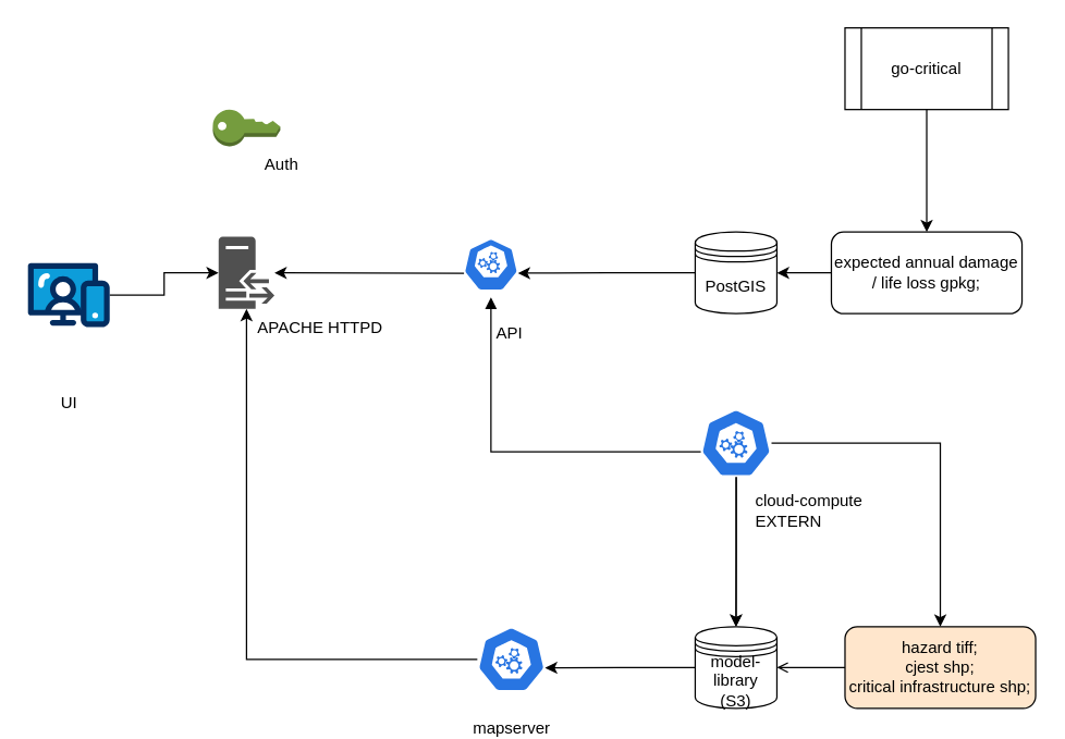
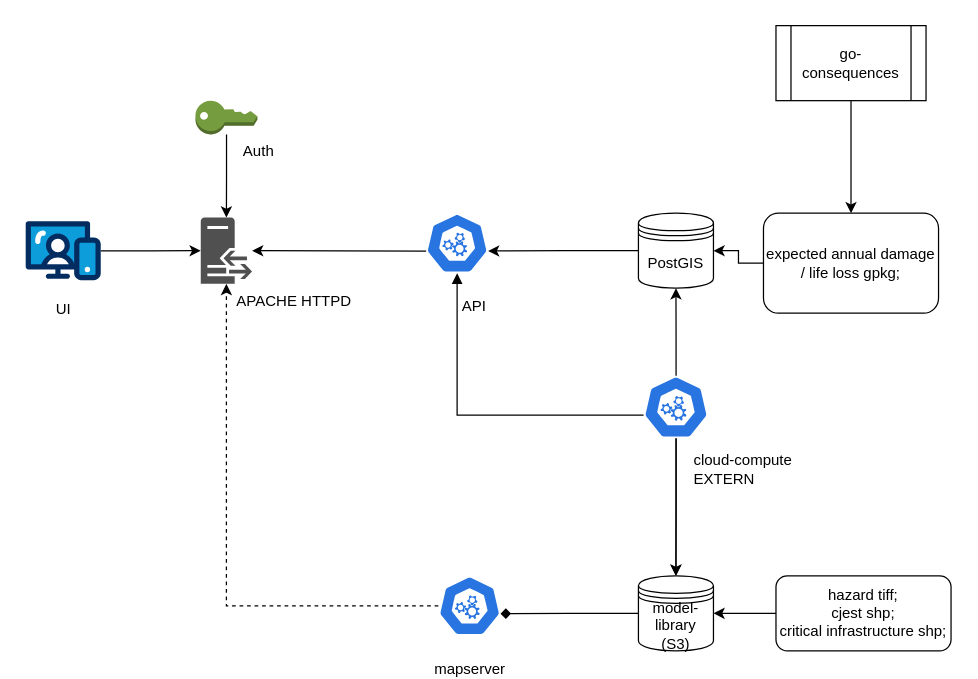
- <mxCell id="18" value="go-critical" style="shape=process;whiteSpace=wrap;html=1;backgroundOutline=1;" parent="1" vertex="1"><mxGeometry x="620" y="20" width="120" height="60" as="geometry" /></mxCell>
+ <mxCell id="18" value="go-consequences" style="shape=process;whiteSpace=wrap;html=1;backgroundOutline=1;" parent="1" vertex="1"><mxGeometry x="620" y="20" width="120" height="60" as="geometry" /></mxCell>
+ <mxCell id="6" style="edgeStyle=orthogonalEdgeStyle;rounded=0;orthogonalLoop=1;jettySize=auto;html=1;" parent="1" source="7" target="13" edge="1"><mxGeometry relative="1" as="geometry"><mxPoint x="230" y="140" as="targetPoint" /></mxGeometry></mxCell>
- <mxCell id="4" value="&lt;br&gt;&lt;br&gt;&lt;br&gt;&lt;br&gt;&lt;br&gt;&lt;br&gt;&lt;br&gt;&lt;span style=&quot;white-space: pre;&quot;&gt;&#09;&lt;/span&gt;API" style="aspect=fixed;sketch=0;html=1;dashed=0;whitespace=wrap;fillColor=#2875E2;strokeColor=#ffffff;points=[[0.005,0.63,0],[0.1,0.2,0],[0.9,0.2,0],[0.5,0,0],[0.995,0.63,0],[0.72,0.99,0],[0.5,1,0],[0.28,0.99,0]];shape=mxgraph.kubernetes.icon2;prIcon=api" parent="1" vertex="1"><mxGeometry x="340" y="170" width="40" height="48" as="geometry" /></mxCell>
+ <mxCell id="4" value="&lt;br&gt;&lt;br&gt;&lt;br&gt;&lt;br&gt;&lt;br&gt;&lt;br&gt;&lt;br&gt;&lt;span style=&quot;white-space: pre;&quot;&gt;&#09;&lt;/span&gt;API" style="aspect=fixed;sketch=0;html=1;dashed=0;whitespace=wrap;fillColor=#2875E2;strokeColor=#ffffff;points=[[0.005,0.63,0],[0.1,0.2,0],[0.9,0.2,0],[0.5,0,0],[0.995,0.63,0],[0.72,0.99,0],[0.5,1,0],[0.28,0.99,0]];shape=mxgraph.kubernetes.icon2;prIcon=api" parent="1" vertex="1"><mxGeometry x="340" y="170" width="50" height="48" as="geometry" /></mxCell>
- <mxCell id="11" value="expected annual damage / life loss gpkg;" style="rounded=1;whiteSpace=wrap;html=1;" parent="1" vertex="1"><mxGeometry x="610" y="170" width="140" height="60" as="geometry" /></mxCell>
+ <mxCell id="11" value="expected annual damage / life loss gpkg;" style="rounded=1;whiteSpace=wrap;html=1;" parent="1" vertex="1"><mxGeometry x="610" y="170" width="140" height="80" as="geometry" /></mxCell>
- <mxCell id="3" value="UI" style="verticalLabelPosition=bottom;aspect=fixed;html=1;shape=mxgraph.salesforce.web;" parent="1" vertex="1"><mxGeometry x="20" y="176.3" width="60" height="80" as="geometry" /></mxCell>
+ <mxCell id="3" value="UI" style="verticalLabelPosition=bottom;aspect=fixed;html=1;shape=mxgraph.salesforce.web;" parent="1" vertex="1"><mxGeometry x="20" y="176.3" width="60" height="47.4" as="geometry" /></mxCell>
- <mxCell id="21" style="edgeStyle=orthogonalEdgeStyle;rounded=0;orthogonalLoop=1;jettySize=auto;html=1;" parent="1" source="20" target="15" edge="1"><mxGeometry relative="1" as="geometry"><mxPoint x="540" y="240" as="targetPoint" /></mxGeometry></mxCell>
+ <mxCell id="21" style="edgeStyle=orthogonalEdgeStyle;rounded=0;orthogonalLoop=1;jettySize=auto;html=1;entryX=0.5;entryY=1;entryDx=0;entryDy=0;" parent="1" source="20" target="23" edge="1"><mxGeometry relative="1" as="geometry"><mxPoint x="540" y="240" as="targetPoint" /></mxGeometry></mxCell>
- <mxCell id="10" style="edgeStyle=orthogonalEdgeStyle;rounded=0;orthogonalLoop=1;jettySize=auto;html=1;" parent="1" source="8" target="13" edge="1"><mxGeometry relative="1" as="geometry" /></mxCell>
+ <mxCell id="10" style="edgeStyle=orthogonalEdgeStyle;rounded=0;orthogonalLoop=1;jettySize=auto;html=1;dashed=1;" parent="1" source="8" target="13" edge="1"><mxGeometry relative="1" as="geometry" /></mxCell>
- <mxCell id="25" style="edgeStyle=orthogonalEdgeStyle;rounded=0;orthogonalLoop=1;jettySize=auto;html=1;entryX=0.995;entryY=0.63;entryDx=0;entryDy=0;entryPerimeter=0;" parent="1" source="24" target="8" edge="1"><mxGeometry relative="1" as="geometry" /></mxCell>
+ <mxCell id="25" style="edgeStyle=orthogonalEdgeStyle;rounded=0;orthogonalLoop=1;jettySize=auto;html=1;entryX=0.995;entryY=0.63;entryDx=0;entryDy=0;entryPerimeter=0;endArrow=diamond;" parent="1" source="24" target="8" edge="1"><mxGeometry relative="1" as="geometry" /></mxCell>
- <mxCell id="14" style="edgeStyle=orthogonalEdgeStyle;rounded=0;orthogonalLoop=1;jettySize=auto;html=1;entryX=1;entryY=0.5;entryDx=0;entryDy=0;endArrow=open;" parent="1" source="15" target="24" edge="1"><mxGeometry relative="1" as="geometry" /></mxCell>
+ <mxCell id="14" style="edgeStyle=orthogonalEdgeStyle;rounded=0;orthogonalLoop=1;jettySize=auto;html=1;entryX=1;entryY=0.5;entryDx=0;entryDy=0;" parent="1" source="15" target="24" edge="1"><mxGeometry relative="1" as="geometry" /></mxCell>
- <mxCell id="15" value="hazard tiff;&lt;br&gt;cjest shp;&lt;br&gt;critical infrastructure shp;" style="rounded=1;whiteSpace=wrap;html=1;fillColor=#ffe6cc;" parent="1" vertex="1"><mxGeometry x="620" y="460" width="140" height="60" as="geometry" /></mxCell>
+ <mxCell id="15" value="hazard tiff;&lt;br&gt;cjest shp;&lt;br&gt;critical infrastructure shp;" style="rounded=1;whiteSpace=wrap;html=1;" parent="1" vertex="1"><mxGeometry x="620" y="460" width="140" height="60" as="geometry" /></mxCell>
